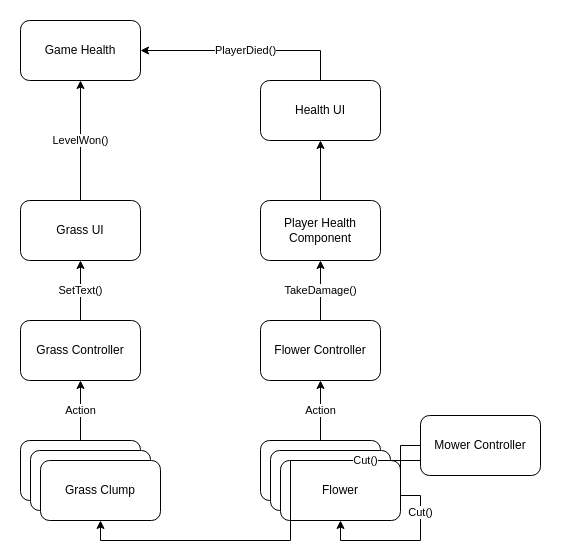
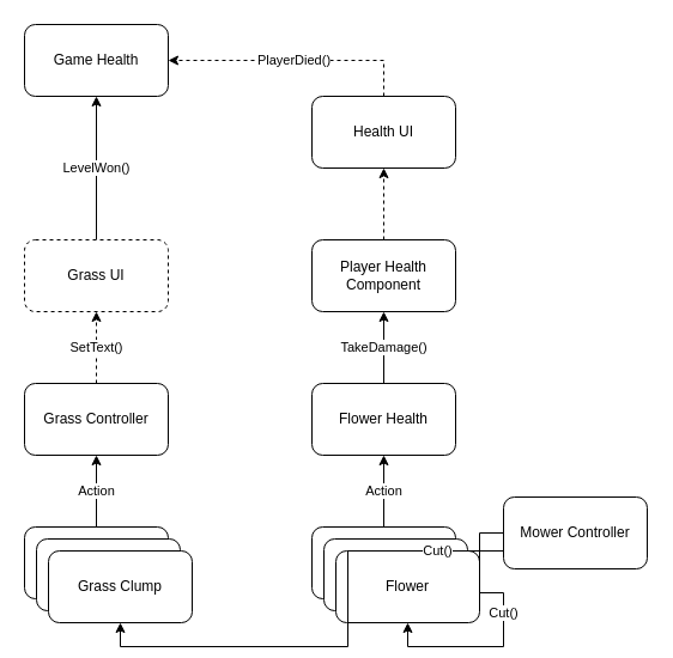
- <mxCell id="21" value="PlayerDied()" style="edgeStyle=orthogonalEdgeStyle;rounded=0;orthogonalLoop=1;jettySize=auto;html=1;exitX=0.5;exitY=0;exitDx=0;exitDy=0;entryX=1;entryY=0.5;entryDx=0;entryDy=0;" parent="1" source="22" target="23" edge="1"><mxGeometry relative="1" as="geometry" /></mxCell>
+ <mxCell id="21" value="PlayerDied()" style="edgeStyle=orthogonalEdgeStyle;rounded=0;orthogonalLoop=1;jettySize=auto;html=1;exitX=0.5;exitY=0;exitDx=0;exitDy=0;entryX=1;entryY=0.5;entryDx=0;entryDy=0;dashed=1;" parent="1" source="22" target="23" edge="1"><mxGeometry relative="1" as="geometry" /></mxCell>
- <mxCell id="19" style="edgeStyle=orthogonalEdgeStyle;rounded=0;orthogonalLoop=1;jettySize=auto;html=1;exitX=0.5;exitY=0;exitDx=0;exitDy=0;entryX=0.5;entryY=1;entryDx=0;entryDy=0;" parent="1" source="20" target="22" edge="1"><mxGeometry relative="1" as="geometry" /></mxCell>
+ <mxCell id="19" style="edgeStyle=orthogonalEdgeStyle;rounded=0;orthogonalLoop=1;jettySize=auto;html=1;exitX=0.5;exitY=0;exitDx=0;exitDy=0;entryX=0.5;entryY=1;entryDx=0;entryDy=0;dashed=1;" parent="1" source="20" target="22" edge="1"><mxGeometry relative="1" as="geometry" /></mxCell>
- <mxCell id="18" value="Grass UI" style="rounded=1;whiteSpace=wrap;html=1;" parent="1" vertex="1"><mxGeometry x="20" y="200" width="120" height="60" as="geometry" /></mxCell>
+ <mxCell id="18" value="Grass UI" style="rounded=1;whiteSpace=wrap;html=1;dashed=1;" parent="1" vertex="1"><mxGeometry x="20" y="200" width="120" height="60" as="geometry" /></mxCell>
- <mxCell id="4" value="SetText()" style="edgeStyle=orthogonalEdgeStyle;rounded=0;orthogonalLoop=1;jettySize=auto;html=1;exitX=0.5;exitY=0;exitDx=0;exitDy=0;entryX=0.5;entryY=1;entryDx=0;entryDy=0;" parent="1" source="5" target="18" edge="1"><mxGeometry relative="1" as="geometry" /></mxCell>
+ <mxCell id="4" value="SetText()" style="edgeStyle=orthogonalEdgeStyle;rounded=0;orthogonalLoop=1;jettySize=auto;html=1;exitX=0.5;exitY=0;exitDx=0;exitDy=0;entryX=0.5;entryY=1;entryDx=0;entryDy=0;dashed=1;" parent="1" source="5" target="18" edge="1"><mxGeometry relative="1" as="geometry" /></mxCell>
- <mxCell id="9" value="Flower Controller" style="rounded=1;whiteSpace=wrap;html=1;" parent="1" vertex="1"><mxGeometry x="260" y="320" width="120" height="60" as="geometry" /></mxCell>
+ <mxCell id="9" value="Flower Health" style="rounded=1;whiteSpace=wrap;html=1;" parent="1" vertex="1"><mxGeometry x="260" y="320" width="120" height="60" as="geometry" /></mxCell>
